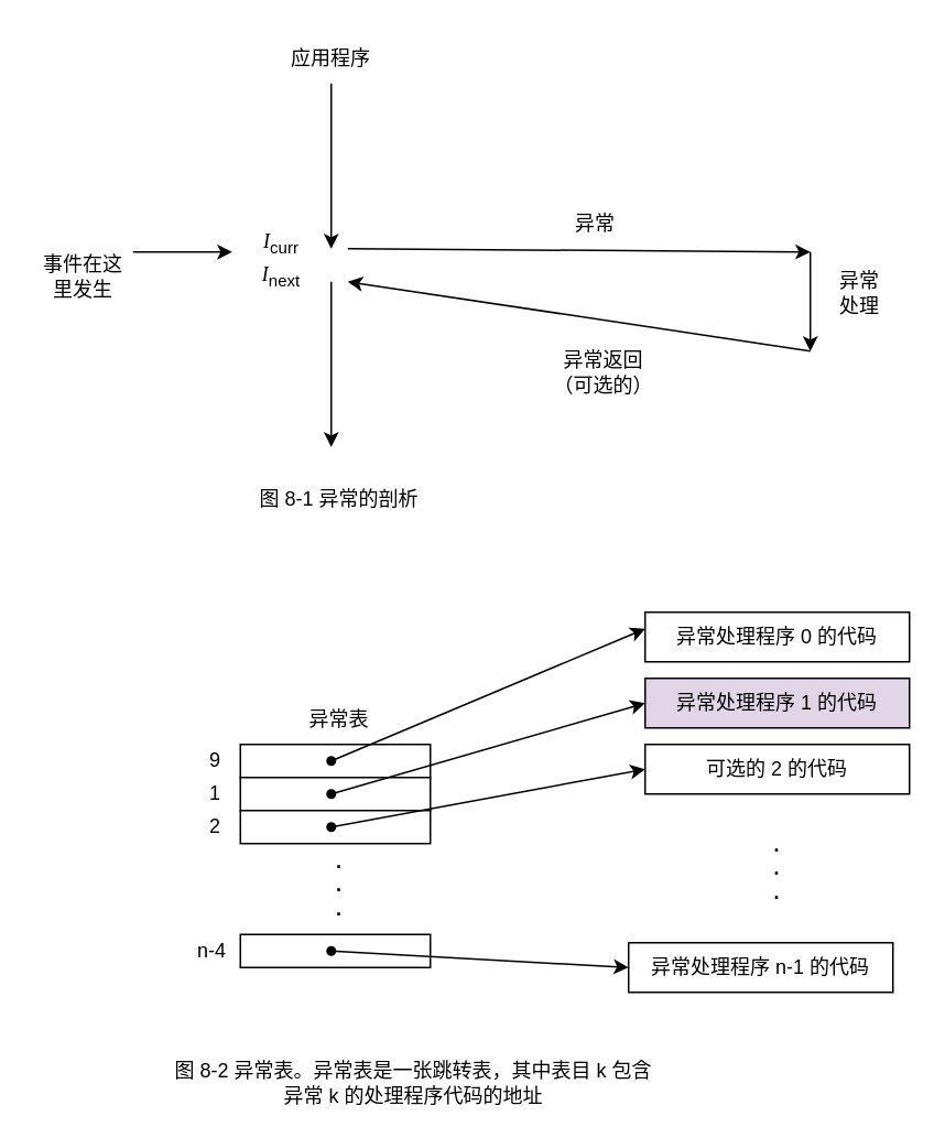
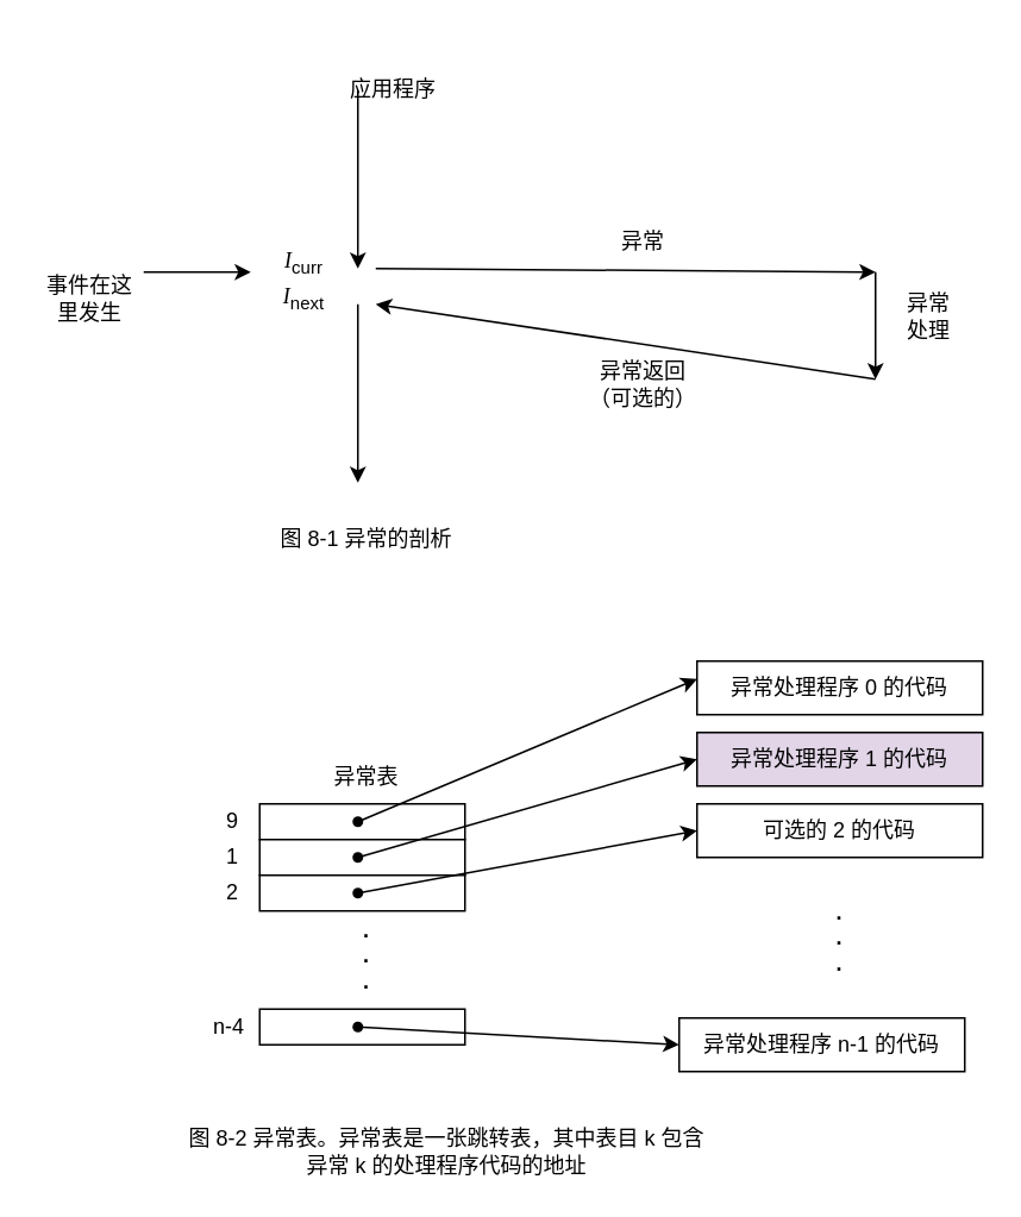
- <mxCell id="12" value="应用程序" style="text;html=1;align=center;verticalAlign=middle;whiteSpace=wrap;rounded=0;" vertex="1" parent="6"><mxGeometry x="150" width="60" height="30" as="geometry" /></mxCell>
+ <mxCell id="12" value="应用程序" style="text;html=1;align=center;verticalAlign=middle;whiteSpace=wrap;rounded=0;" vertex="1" parent="6"><mxGeometry x="170" y="15" width="60" height="30" as="geometry" /></mxCell>
- <mxCell id="15" value="异常返回（可选的）" style="text;html=1;align=center;verticalAlign=middle;whiteSpace=wrap;rounded=0;" vertex="1" parent="6"><mxGeometry x="310" y="190" width="70" height="30" as="geometry" /></mxCell>
+ <mxCell id="15" value="异常返回（可选的）" style="text;html=1;align=center;verticalAlign=middle;whiteSpace=wrap;rounded=0;" vertex="1" parent="6"><mxGeometry x="305" y="180" width="70" height="30" as="geometry" /></mxCell>
- <mxCell id="42" value="图 8-2 异常表。异常表是一张跳转表，其中表目 k 包含异常 k 的处理程序代码的地址" style="text;html=1;align=center;verticalAlign=middle;whiteSpace=wrap;rounded=0;" vertex="1" parent="1"><mxGeometry x="100" y="640" width="300" height="30" as="geometry" /></mxCell>
+ <mxCell id="42" value="图 8-2 异常表。异常表是一张跳转表，其中表目 k 包含异常 k 的处理程序代码的地址" style="text;html=1;align=center;verticalAlign=middle;whiteSpace=wrap;rounded=0;" vertex="1" parent="1"><mxGeometry x="100" y="630" width="300" height="30" as="geometry" /></mxCell>
